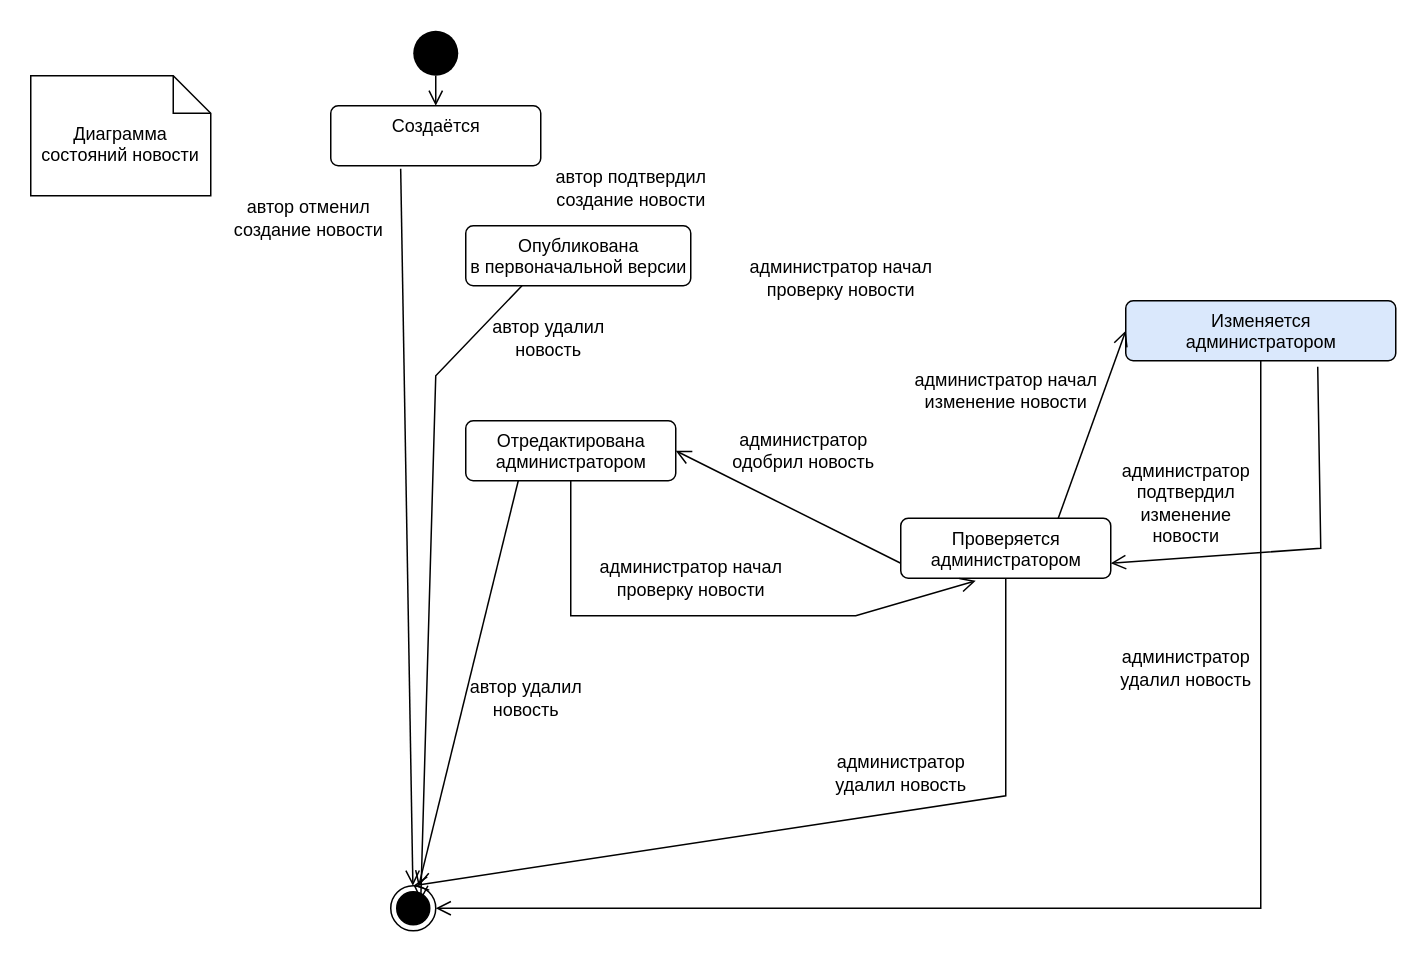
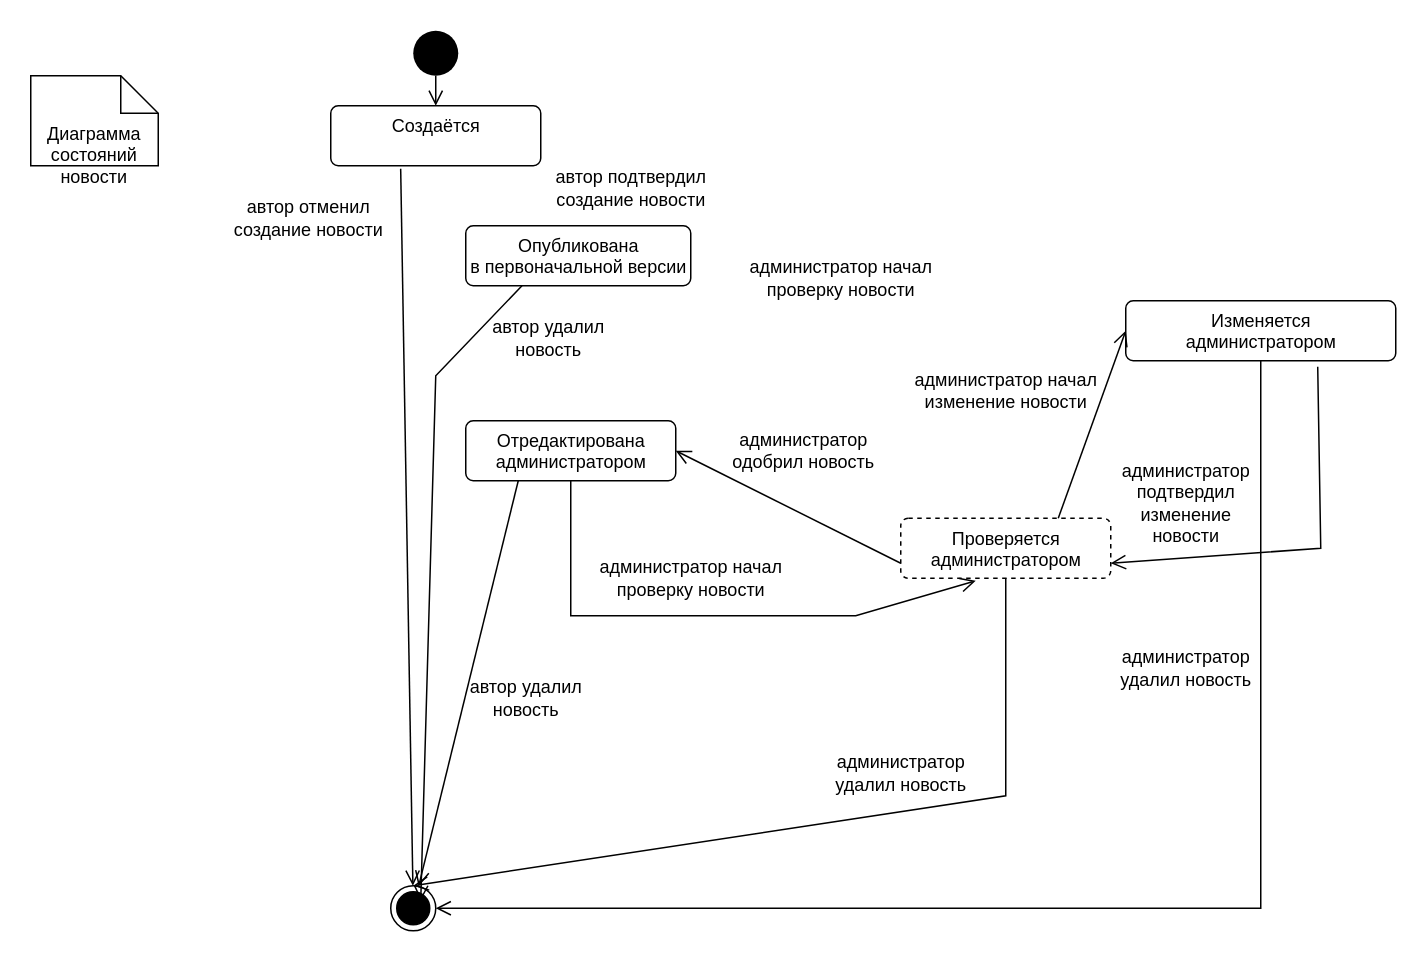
- <mxCell id="12" value="Диаграмма состояний новости" style="shape=note2;boundedLbl=1;whiteSpace=wrap;html=1;size=25;verticalAlign=top;align=center;" vertex="1" parent="1"><mxGeometry x="20" y="50" width="120" height="80" as="geometry" /></mxCell>
+ <mxCell id="12" value="Диаграмма состояний новости" style="shape=note2;boundedLbl=1;whiteSpace=wrap;html=1;size=25;verticalAlign=top;align=center;" vertex="1" parent="1"><mxGeometry x="20" y="50" width="85" height="60" as="geometry" /></mxCell>
- <mxCell id="7" value="Изменяется&lt;br&gt;администратором" style="html=1;align=center;verticalAlign=top;rounded=1;absoluteArcSize=1;arcSize=10;dashed=0;fillColor=#dae8fc;" vertex="1" parent="1"><mxGeometry x="750" y="200" width="180" height="40" as="geometry" /></mxCell>
+ <mxCell id="7" value="Изменяется&lt;br&gt;администратором" style="html=1;align=center;verticalAlign=top;rounded=1;absoluteArcSize=1;arcSize=10;dashed=0;" vertex="1" parent="1"><mxGeometry x="750" y="200" width="180" height="40" as="geometry" /></mxCell>
- <mxCell id="5" value="Проверяется&lt;br&gt;администратором" style="html=1;align=center;verticalAlign=top;rounded=1;absoluteArcSize=1;arcSize=10;dashed=0;" vertex="1" parent="1"><mxGeometry x="600" y="345" width="140" height="40" as="geometry" /></mxCell>
+ <mxCell id="5" value="Проверяется&lt;br&gt;администратором" style="html=1;align=center;verticalAlign=top;rounded=1;absoluteArcSize=1;arcSize=10;dashed=1;" vertex="1" parent="1"><mxGeometry x="600" y="345" width="140" height="40" as="geometry" /></mxCell>
